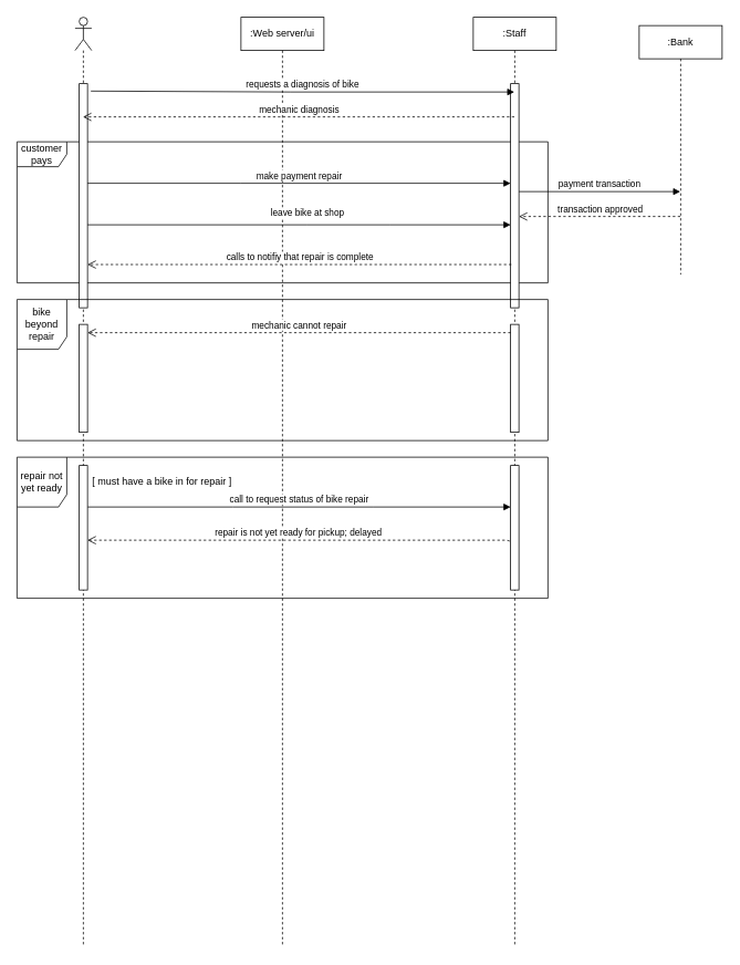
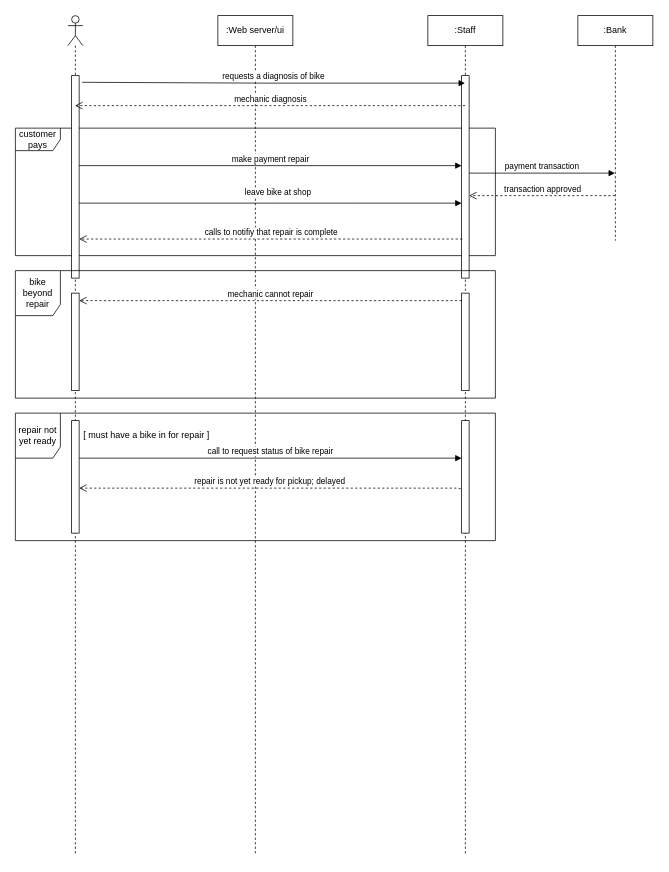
- <mxCell id="24" value=":Bank" style="shape=umlLifeline;perimeter=lifelinePerimeter;whiteSpace=wrap;html=1;container=1;collapsible=0;recursiveResize=0;outlineConnect=0;" parent="1" vertex="1"><mxGeometry x="770" y="30" width="100" height="300" as="geometry" /></mxCell>
+ <mxCell id="24" value=":Bank" style="shape=umlLifeline;perimeter=lifelinePerimeter;whiteSpace=wrap;html=1;container=1;collapsible=0;recursiveResize=0;outlineConnect=0;" parent="1" vertex="1"><mxGeometry x="770" y="20" width="100" height="300" as="geometry" /></mxCell>
